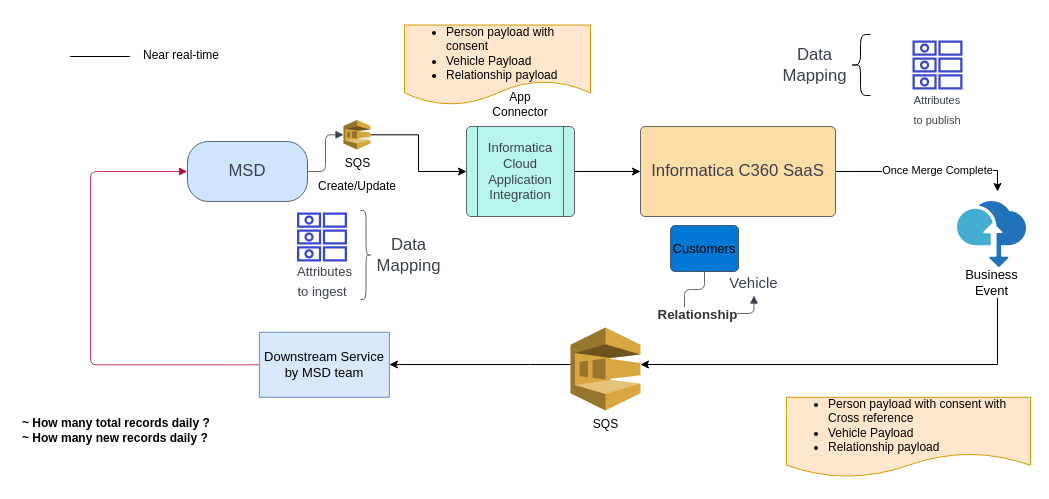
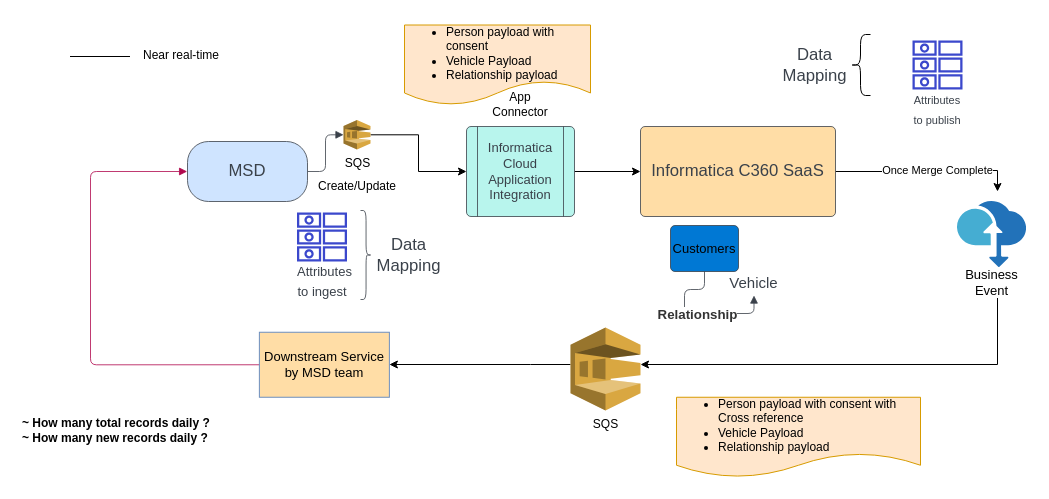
- <mxCell id="20" value="Downstream Service by MSD team" style="rounded=0;whiteSpace=wrap;html=1;fontSize=13;fillColor=#dae8fc;strokeColor=#6c8ebf;" parent="1" vertex="1"><mxGeometry x="258.88" y="331.75" width="130" height="65" as="geometry" /></mxCell>
+ <mxCell id="20" value="Downstream Service by MSD team" style="rounded=0;whiteSpace=wrap;html=1;fontSize=13;fillColor=#ffdda6;strokeColor=#6c8ebf;" parent="1" vertex="1"><mxGeometry x="258.88" y="331.75" width="130" height="65" as="geometry" /></mxCell>
- <mxCell id="35" value="&lt;ul&gt;&lt;li&gt;Person payload with consent with Cross reference&lt;/li&gt;&lt;li&gt;Vehicle Payload&lt;/li&gt;&lt;li&gt;Relationship payload&lt;/li&gt;&lt;/ul&gt;" style="shape=document;whiteSpace=wrap;html=1;boundedLbl=1;align=left;fillColor=#ffe6cc;strokeColor=#d79b00;" parent="1" vertex="1"><mxGeometry x="786" y="396.75" width="244" height="80" as="geometry" /></mxCell>
+ <mxCell id="35" value="&lt;ul&gt;&lt;li&gt;Person payload with consent with Cross reference&lt;/li&gt;&lt;li&gt;Vehicle Payload&lt;/li&gt;&lt;li&gt;Relationship payload&lt;/li&gt;&lt;/ul&gt;" style="shape=document;whiteSpace=wrap;html=1;boundedLbl=1;align=left;fillColor=#ffe6cc;strokeColor=#d79b00;" parent="1" vertex="1"><mxGeometry x="676" y="396.75" width="244" height="80" as="geometry" /></mxCell>
